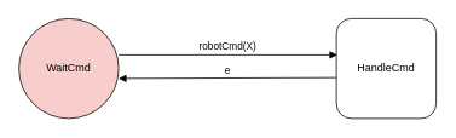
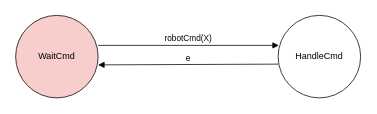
- <mxCell id="3" value="HandleCmd" style="whiteSpace=wrap;html=1;rounded=1;" vertex="1" parent="1"><mxGeometry x="370" y="20" width="110" height="110" as="geometry" /></mxCell>
+ <mxCell id="3" value="HandleCmd" style="ellipse;whiteSpace=wrap;html=1;" vertex="1" parent="1"><mxGeometry x="370" y="20" width="110" height="110" as="geometry" /></mxCell>
